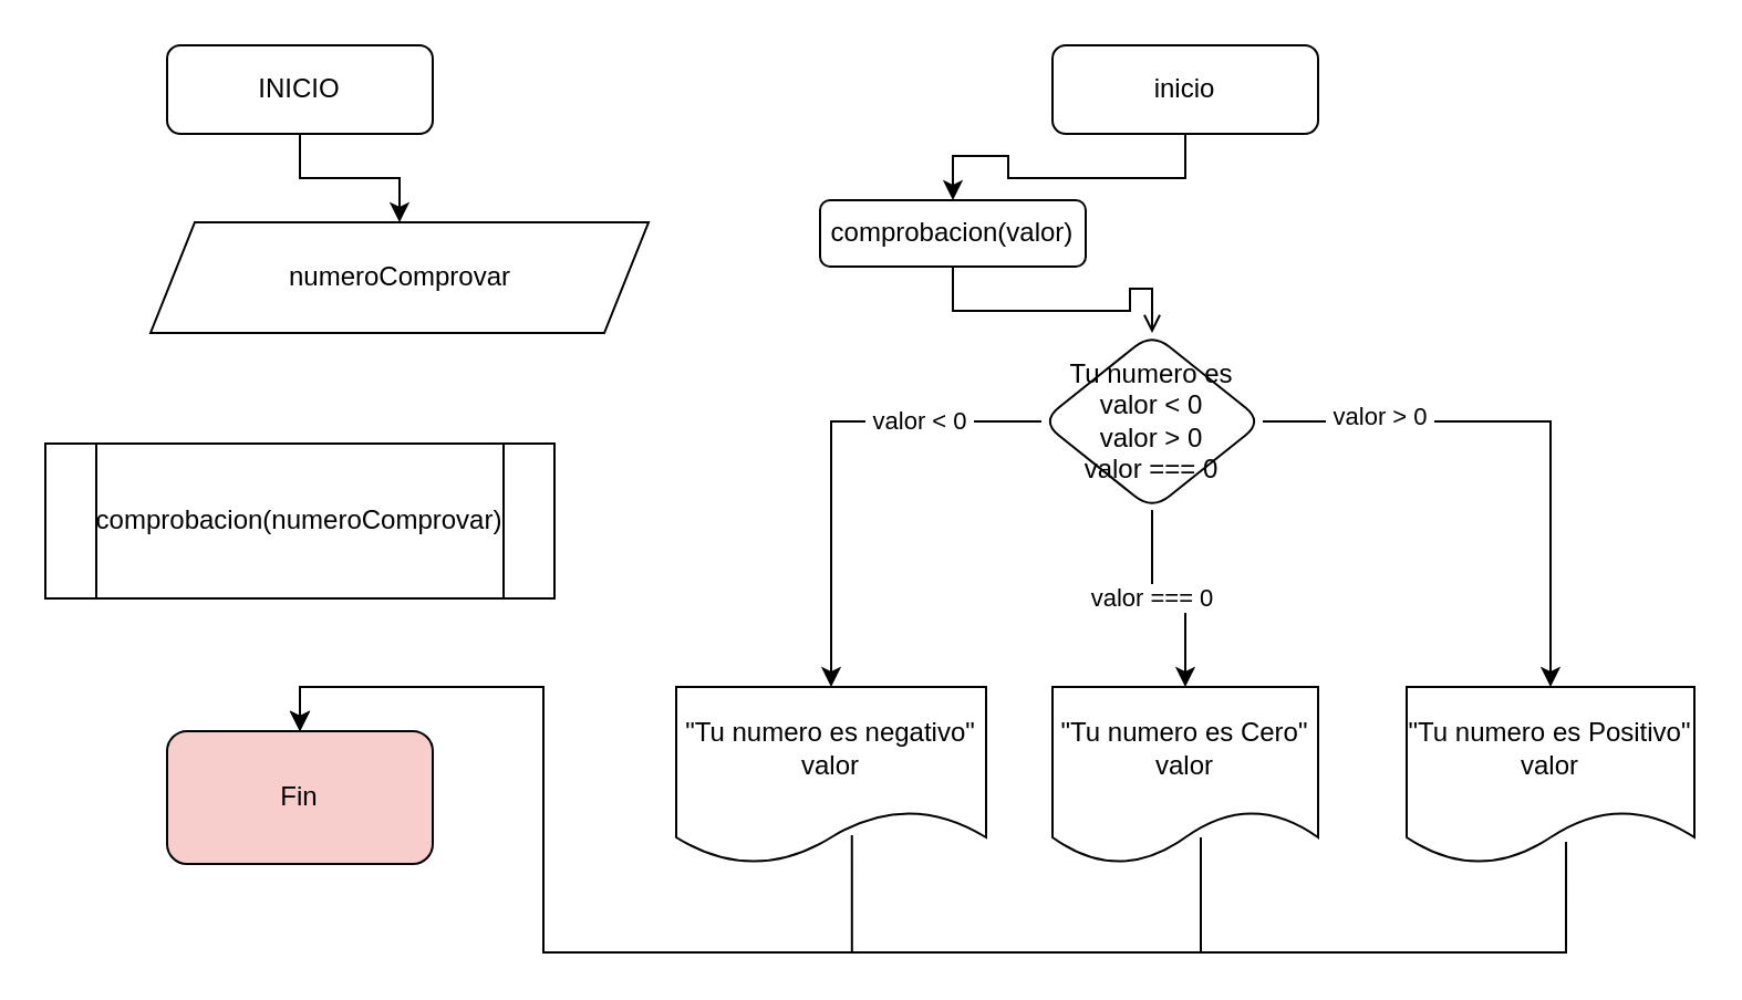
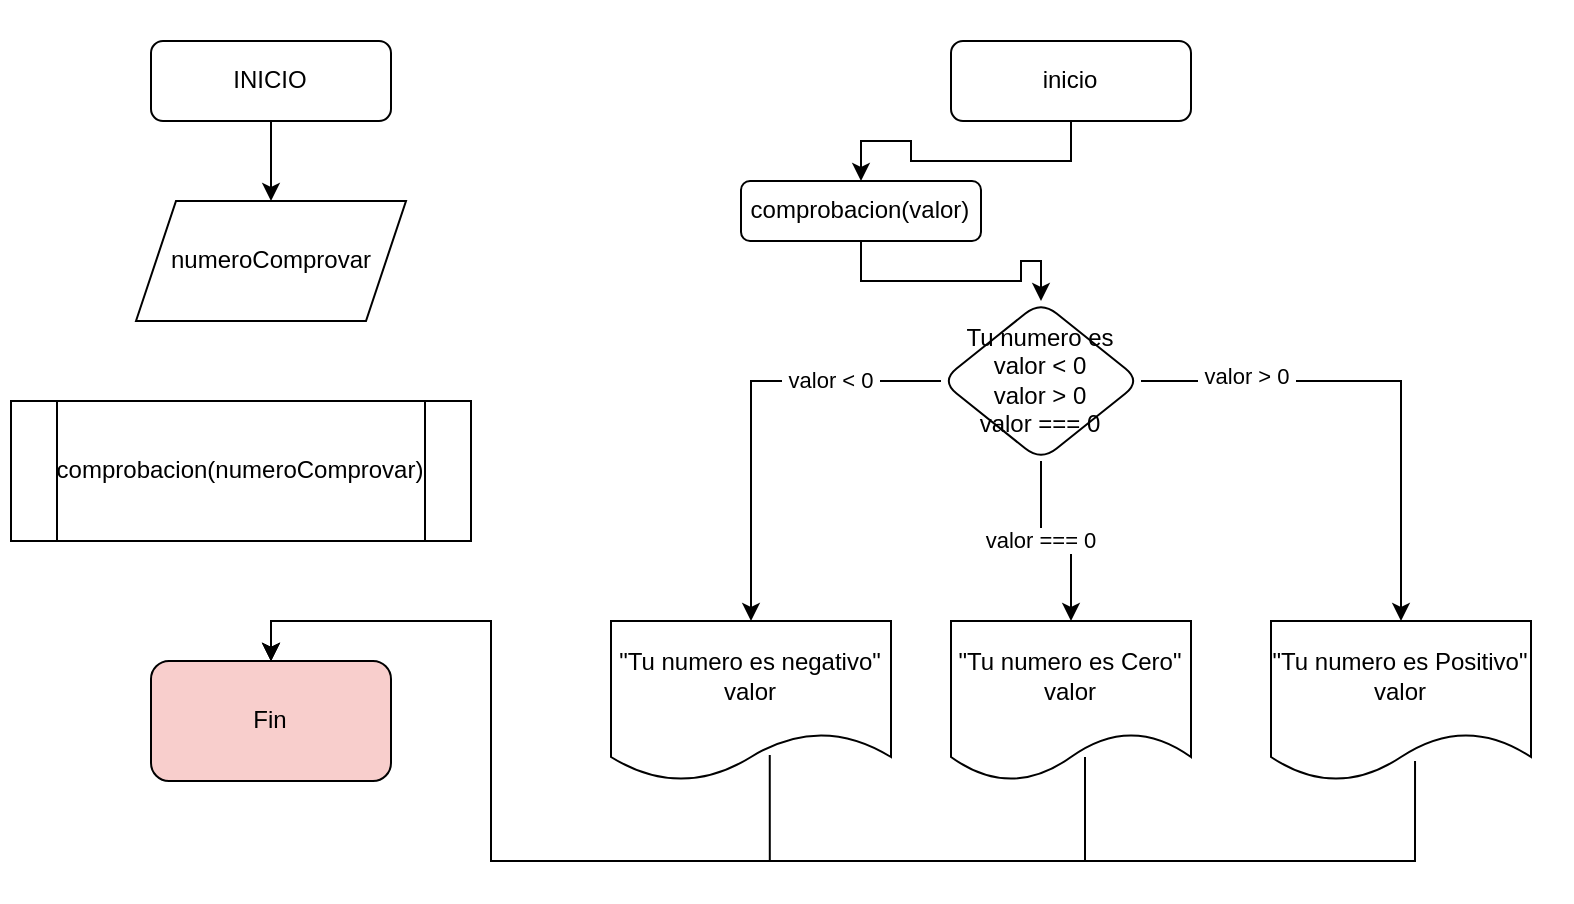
- <mxCell id="4" value="numeroComprovar" style="shape=parallelogram;perimeter=parallelogramPerimeter;whiteSpace=wrap;html=1;fixedSize=1;" vertex="1" parent="1"><mxGeometry x="67.5" y="100" width="225" height="50" as="geometry" /></mxCell>
+ <mxCell id="4" value="numeroComprovar" style="shape=parallelogram;perimeter=parallelogramPerimeter;whiteSpace=wrap;html=1;fixedSize=1;" vertex="1" parent="1"><mxGeometry x="67.5" y="100" width="135" height="60" as="geometry" /></mxCell>
- <mxCell id="9" value="" style="edgeStyle=orthogonalEdgeStyle;rounded=0;orthogonalLoop=1;jettySize=auto;html=1;endArrow=open;" edge="1" parent="1" source="10" target="17"><mxGeometry relative="1" as="geometry" /></mxCell>
+ <mxCell id="9" value="" style="edgeStyle=orthogonalEdgeStyle;rounded=0;orthogonalLoop=1;jettySize=auto;html=1;" edge="1" parent="1" source="10" target="17"><mxGeometry relative="1" as="geometry" /></mxCell>
- <mxCell id="5" value="&amp;nbsp;comprobacion(numeroComprovar)&amp;nbsp;" style="shape=process;whiteSpace=wrap;html=1;backgroundOutline=1;" vertex="1" parent="1"><mxGeometry x="20" y="200" width="230" height="70" as="geometry" /></mxCell>
+ <mxCell id="5" value="&amp;nbsp;comprobacion(numeroComprovar)&amp;nbsp;" style="shape=process;whiteSpace=wrap;html=1;backgroundOutline=1;" vertex="1" parent="1"><mxGeometry x="5" y="200" width="230" height="70" as="geometry" /></mxCell>
